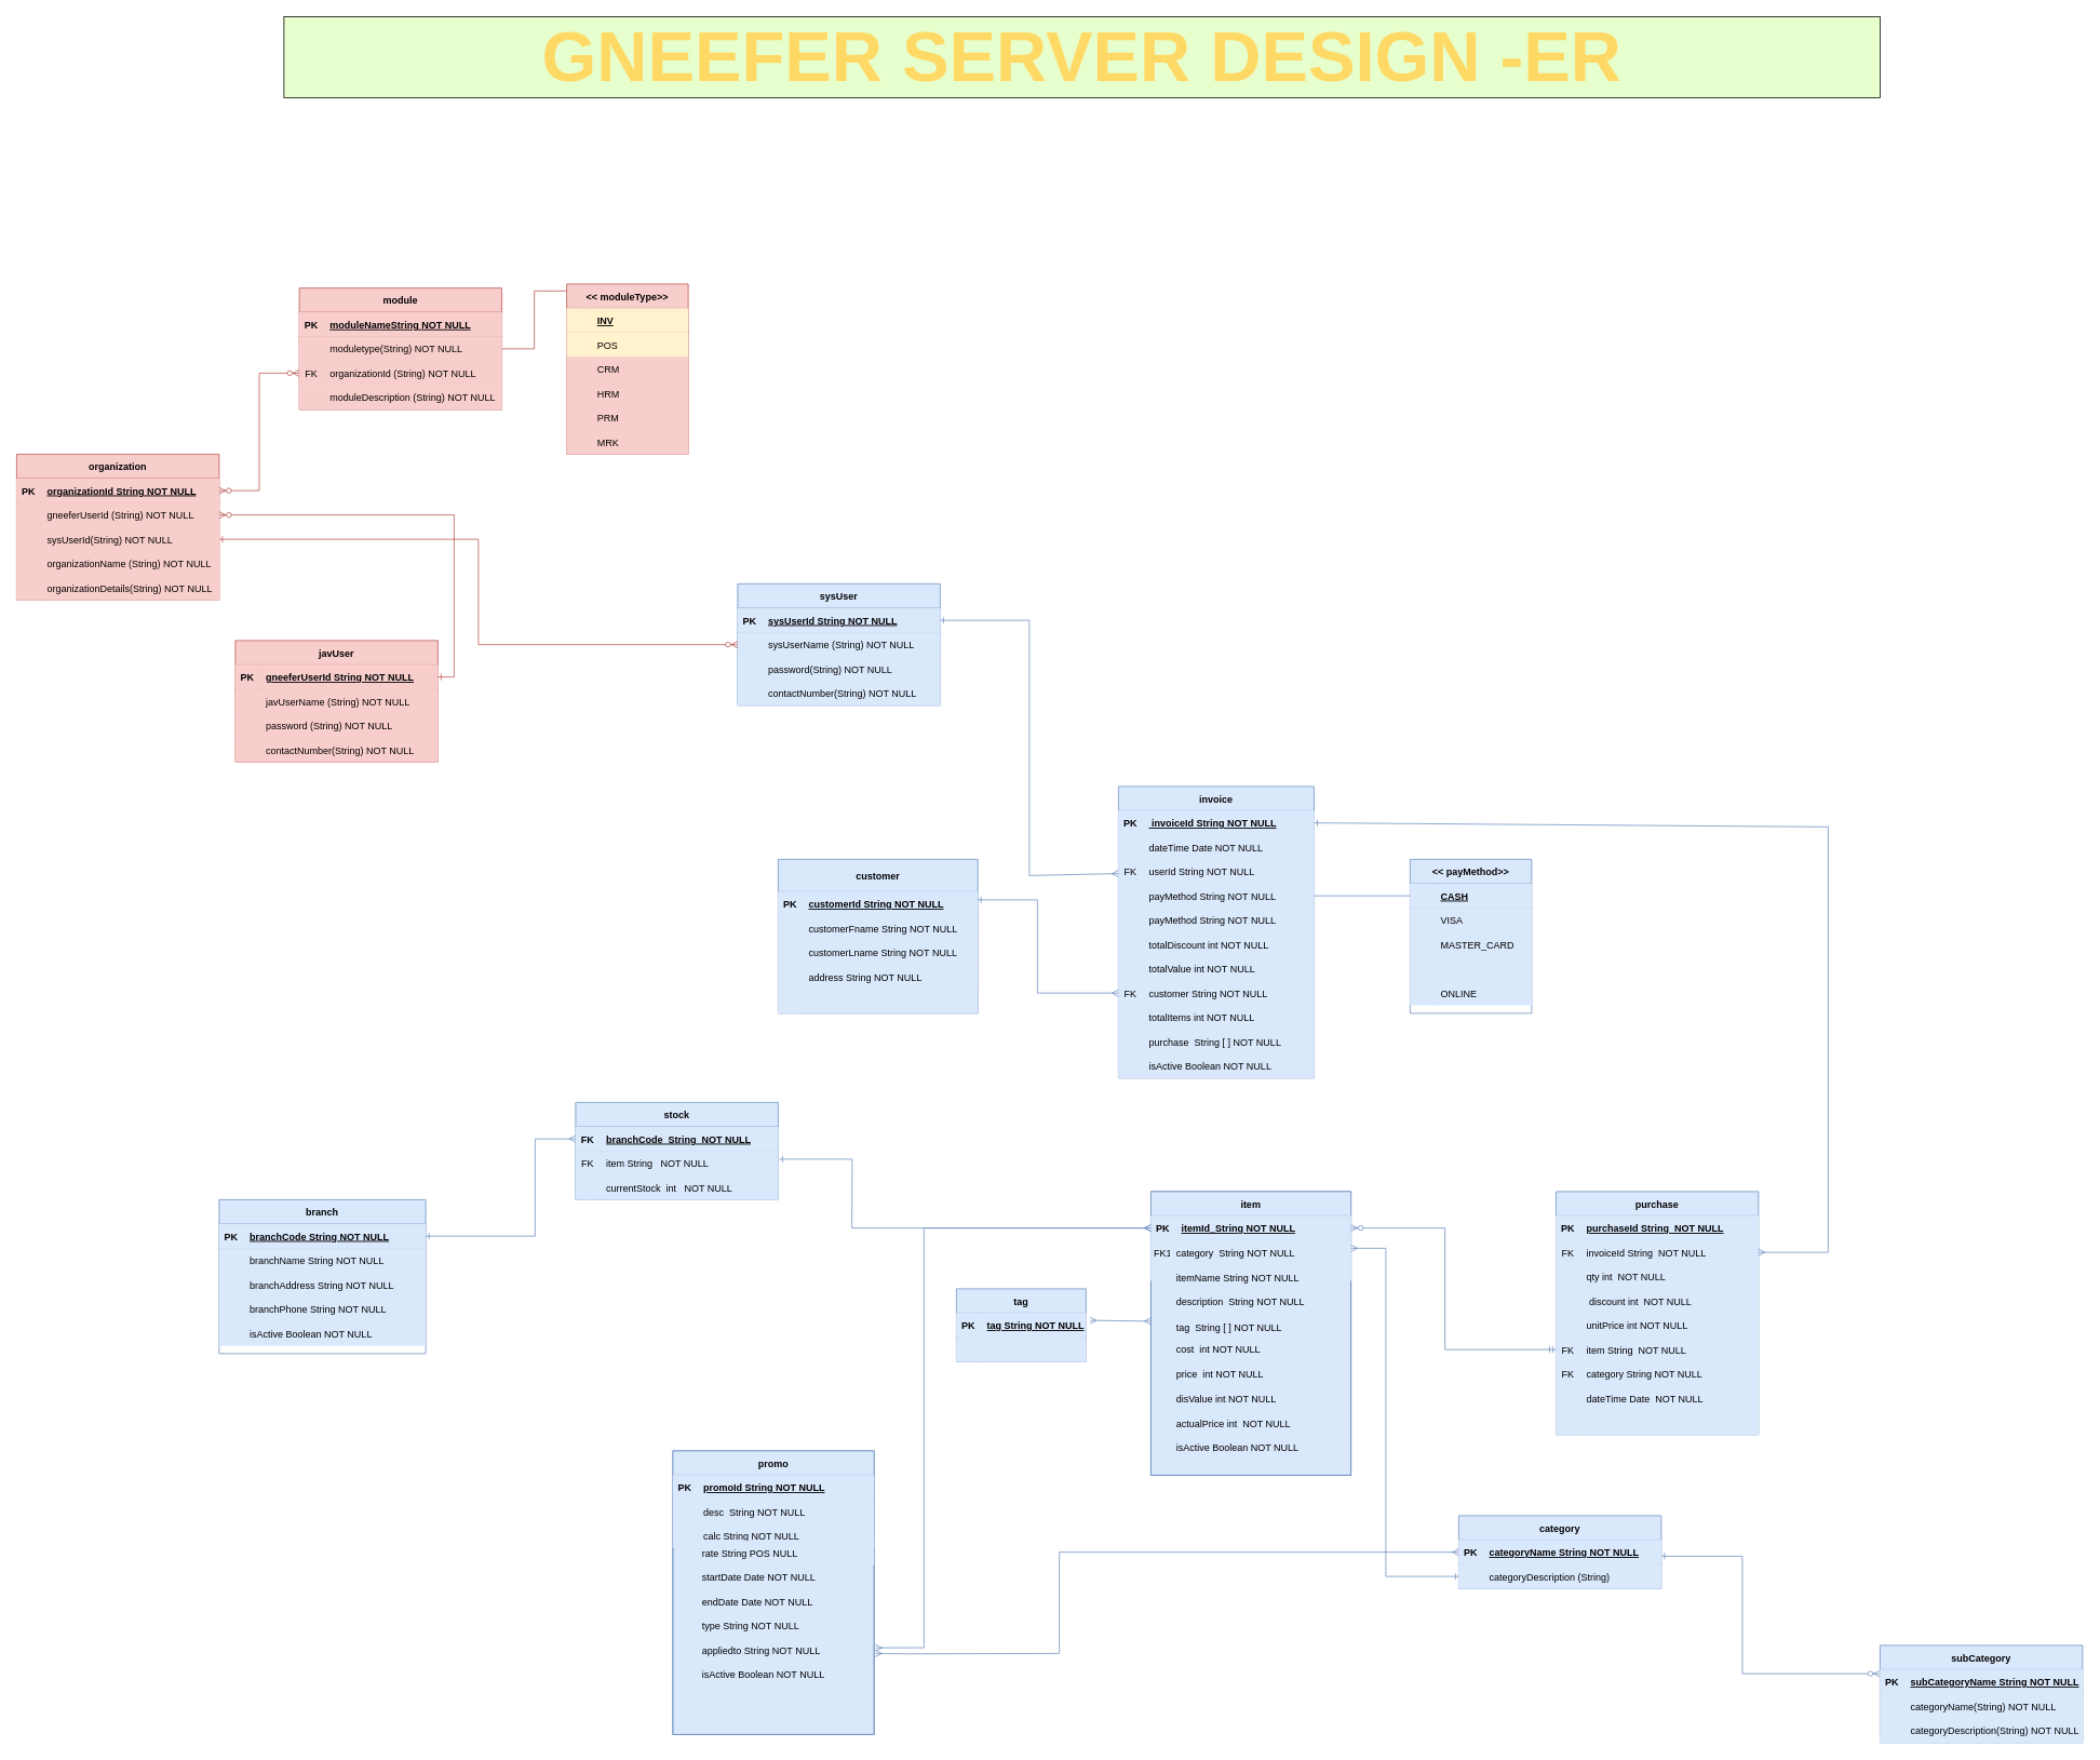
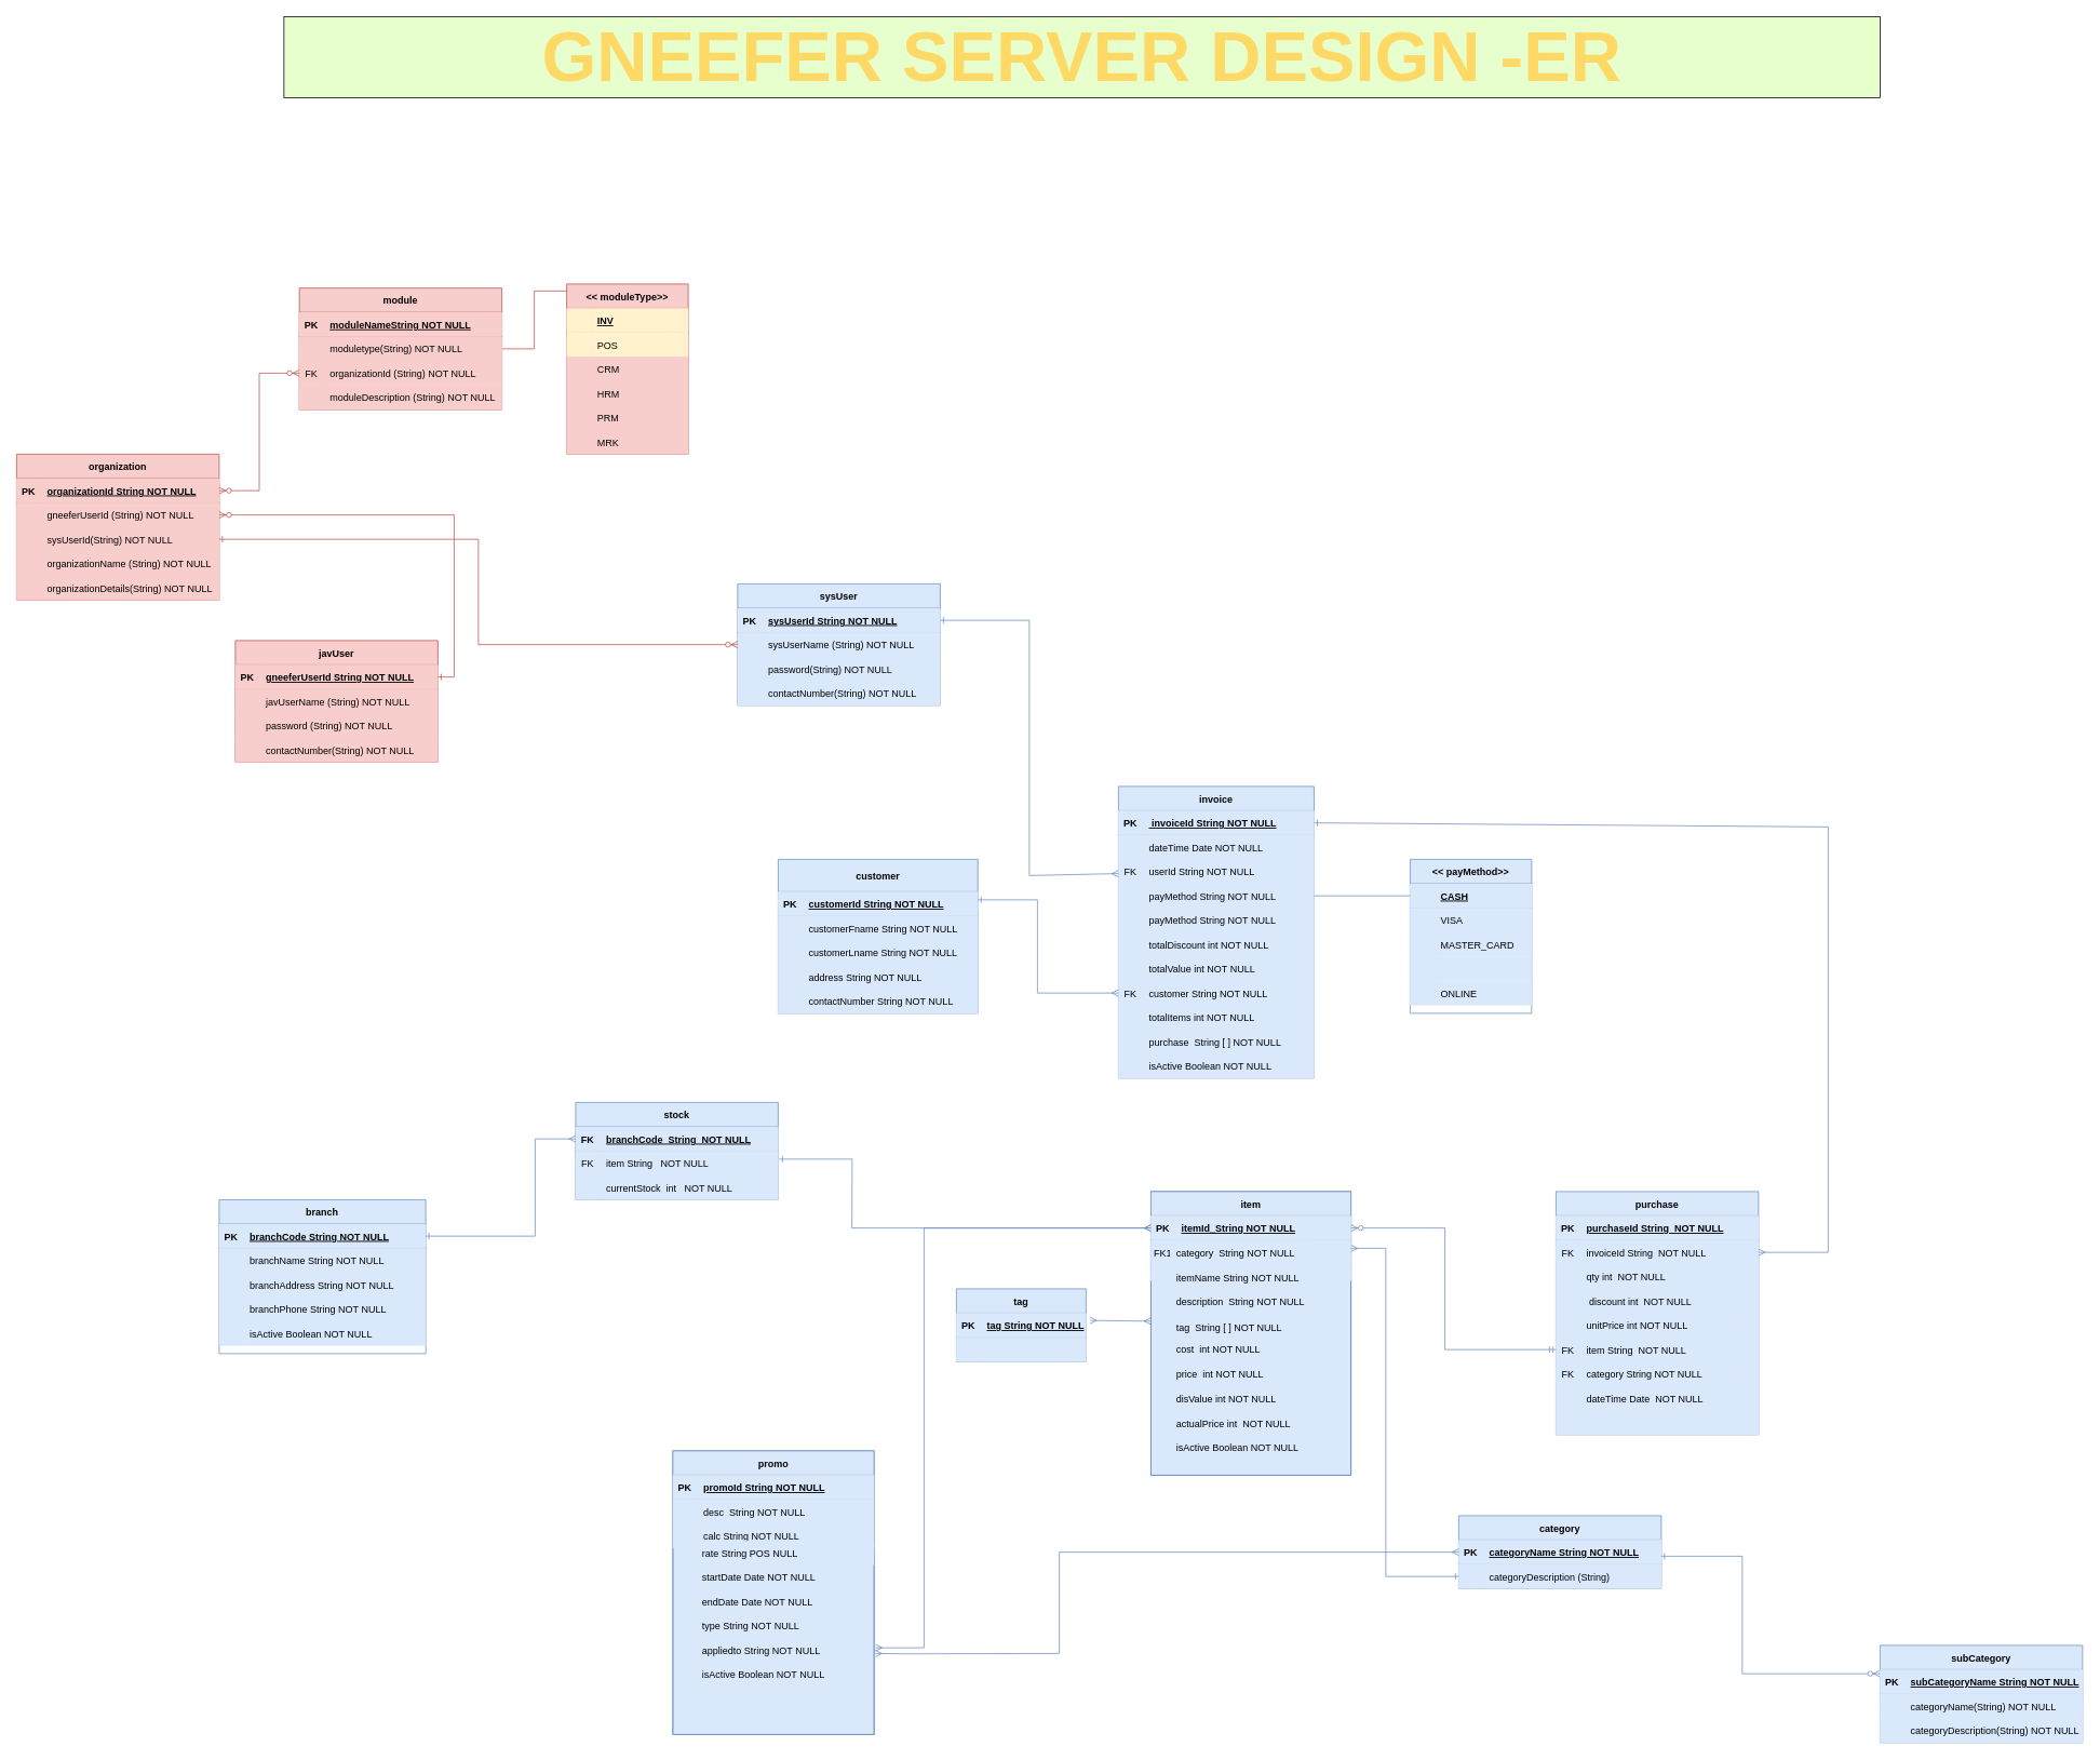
+ <mxCell id="17" value="contactNumber String NOT NULL" style="shape=partialRectangle;overflow=hidden;connectable=0;fillColor=#dae8fc;top=0;left=0;bottom=0;right=0;align=left;spacingLeft=6;strokeColor=#6c8ebf;" vertex="1" parent="15"><mxGeometry x="30" width="216.47" height="30" as="geometry" /></mxCell>
